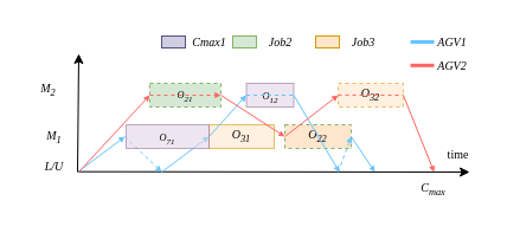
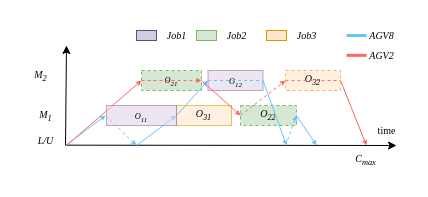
- <mxCell id="18" value="Cmax1" style="text;html=1;align=center;verticalAlign=middle;resizable=0;points=[];autosize=1;strokeColor=none;fillColor=none;fontSize=10;fontFamily=Times New Roman;fontStyle=2" vertex="1" parent="1"><mxGeometry x="156" y="20" width="40" height="30" as="geometry" /></mxCell>
+ <mxCell id="18" value="Job1" style="text;html=1;align=center;verticalAlign=middle;resizable=0;points=[];autosize=1;strokeColor=none;fillColor=none;fontSize=10;fontFamily=Times New Roman;fontStyle=2" vertex="1" parent="1"><mxGeometry x="156" y="20" width="40" height="30" as="geometry" /></mxCell>
- <mxCell id="16" value="AGV1" style="text;html=1;align=center;verticalAlign=middle;resizable=0;points=[];autosize=1;strokeColor=none;fillColor=none;fontSize=10;fontFamily=Times New Roman;fontStyle=2" vertex="1" parent="1"><mxGeometry x="356" y="20" width="50" height="30" as="geometry" /></mxCell>
+ <mxCell id="16" value="AGV8" style="text;html=1;align=center;verticalAlign=middle;resizable=0;points=[];autosize=1;strokeColor=none;fillColor=none;fontSize=10;fontFamily=Times New Roman;fontStyle=2" vertex="1" parent="1"><mxGeometry x="356" y="20" width="50" height="30" as="geometry" /></mxCell>
- <mxCell id="7" value="&lt;span style=&quot;font-size: 8.333px;&quot;&gt;O&lt;sub&gt;21&lt;/sub&gt;&lt;/span&gt;" style="rounded=0;whiteSpace=wrap;html=1;fontSize=10;fontStyle=2;fontFamily=Times New Roman;fillColor=#d5e8d4;strokeColor=#82b366;dashed=1;" vertex="1" parent="1"><mxGeometry x="126" y="70" width="60" height="20" as="geometry" /></mxCell>
+ <mxCell id="7" value="&lt;span style=&quot;font-size: 8.333px;&quot;&gt;O&lt;sub&gt;21&lt;/sub&gt;&lt;/span&gt;" style="rounded=0;whiteSpace=wrap;html=1;fontSize=10;fontStyle=2;fontFamily=Times New Roman;fillColor=#d5e8d4;strokeColor=#82b366;dashed=1;" vertex="1" parent="1"><mxGeometry x="141" y="70" width="60" height="20" as="geometry" /></mxCell>
- <mxCell id="8" value="&lt;sub&gt;&lt;span&gt;O&lt;sub&gt;12&lt;/sub&gt;&lt;/span&gt;&lt;/sub&gt;" style="rounded=0;whiteSpace=wrap;html=1;fontSize=10;fontFamily=Times New Roman;fontStyle=2;fillColor=#e1d5e7;strokeColor=#9673a6;opacity=60;" vertex="1" parent="1"><mxGeometry x="207.5" y="70" width="40" height="20" as="geometry" /></mxCell>
+ <mxCell id="8" value="&lt;sub&gt;&lt;span&gt;O&lt;sub&gt;12&lt;/sub&gt;&lt;/span&gt;&lt;/sub&gt;" style="rounded=0;whiteSpace=wrap;html=1;fontSize=10;fontFamily=Times New Roman;fontStyle=2;fillColor=#e1d5e7;strokeColor=#9673a6;opacity=60;" vertex="1" parent="1"><mxGeometry x="207.5" y="70" width="55" height="20" as="geometry" /></mxCell>
- <mxCell id="37" value="" style="endArrow=classic;html=1;rounded=0;strokeColor=#FF6666;endSize=3;fillColor=#fad9d5;entryX=0;entryY=0.5;entryDx=0;entryDy=0;exitX=0;exitY=0.5;exitDx=0;exitDy=0;" edge="1" parent="1" source="30" target="36"><mxGeometry width="50" height="50" relative="1" as="geometry"><mxPoint x="196" y="90" as="sourcePoint" /><mxPoint x="250" y="125" as="targetPoint" /></mxGeometry></mxCell>
+ <mxCell id="37" value="" style="endArrow=classic;html=1;rounded=0;strokeColor=#FF6666;endSize=3;fillColor=#fad9d5;entryX=0;entryY=0.5;entryDx=0;entryDy=0;exitX=0;exitY=0.5;exitDx=0;exitDy=0;dashed=1;" edge="1" parent="1" source="30" target="36"><mxGeometry width="50" height="50" relative="1" as="geometry"><mxPoint x="196" y="90" as="sourcePoint" /><mxPoint x="250" y="125" as="targetPoint" /></mxGeometry></mxCell>
- <mxCell id="35" value="&lt;sub&gt;&lt;span&gt;O&lt;sub&gt;71&lt;/sub&gt;&lt;/span&gt;&lt;/sub&gt;" style="rounded=0;whiteSpace=wrap;html=1;fontSize=10;fontFamily=Times New Roman;fontStyle=2;fillColor=#e1d5e7;strokeColor=#9673a6;opacity=60;" vertex="1" parent="1"><mxGeometry x="106" y="105" width="70" height="20" as="geometry" /></mxCell>
+ <mxCell id="35" value="&lt;sub&gt;&lt;span&gt;O&lt;sub&gt;11&lt;/sub&gt;&lt;/span&gt;&lt;/sub&gt;" style="rounded=0;whiteSpace=wrap;html=1;fontSize=10;fontFamily=Times New Roman;fontStyle=2;fillColor=#e1d5e7;strokeColor=#9673a6;opacity=60;" vertex="1" parent="1"><mxGeometry x="106" y="105" width="70" height="20" as="geometry" /></mxCell>
- <mxCell id="30" value="O&lt;sub&gt;22&lt;/sub&gt;" style="rounded=0;whiteSpace=wrap;html=1;fontSize=10;fontStyle=2;fontFamily=Times New Roman;fillColor=#ffe6cc;strokeColor=#82b366;dashed=1;" vertex="1" parent="1"><mxGeometry x="240" y="105" width="56" height="20" as="geometry" /></mxCell>
+ <mxCell id="30" value="O&lt;sub&gt;22&lt;/sub&gt;" style="rounded=0;whiteSpace=wrap;html=1;fontSize=10;fontStyle=2;fontFamily=Times New Roman;fillColor=#d5e8d4;strokeColor=#82b366;dashed=1;" vertex="1" parent="1"><mxGeometry x="240" y="105" width="56" height="20" as="geometry" /></mxCell>
